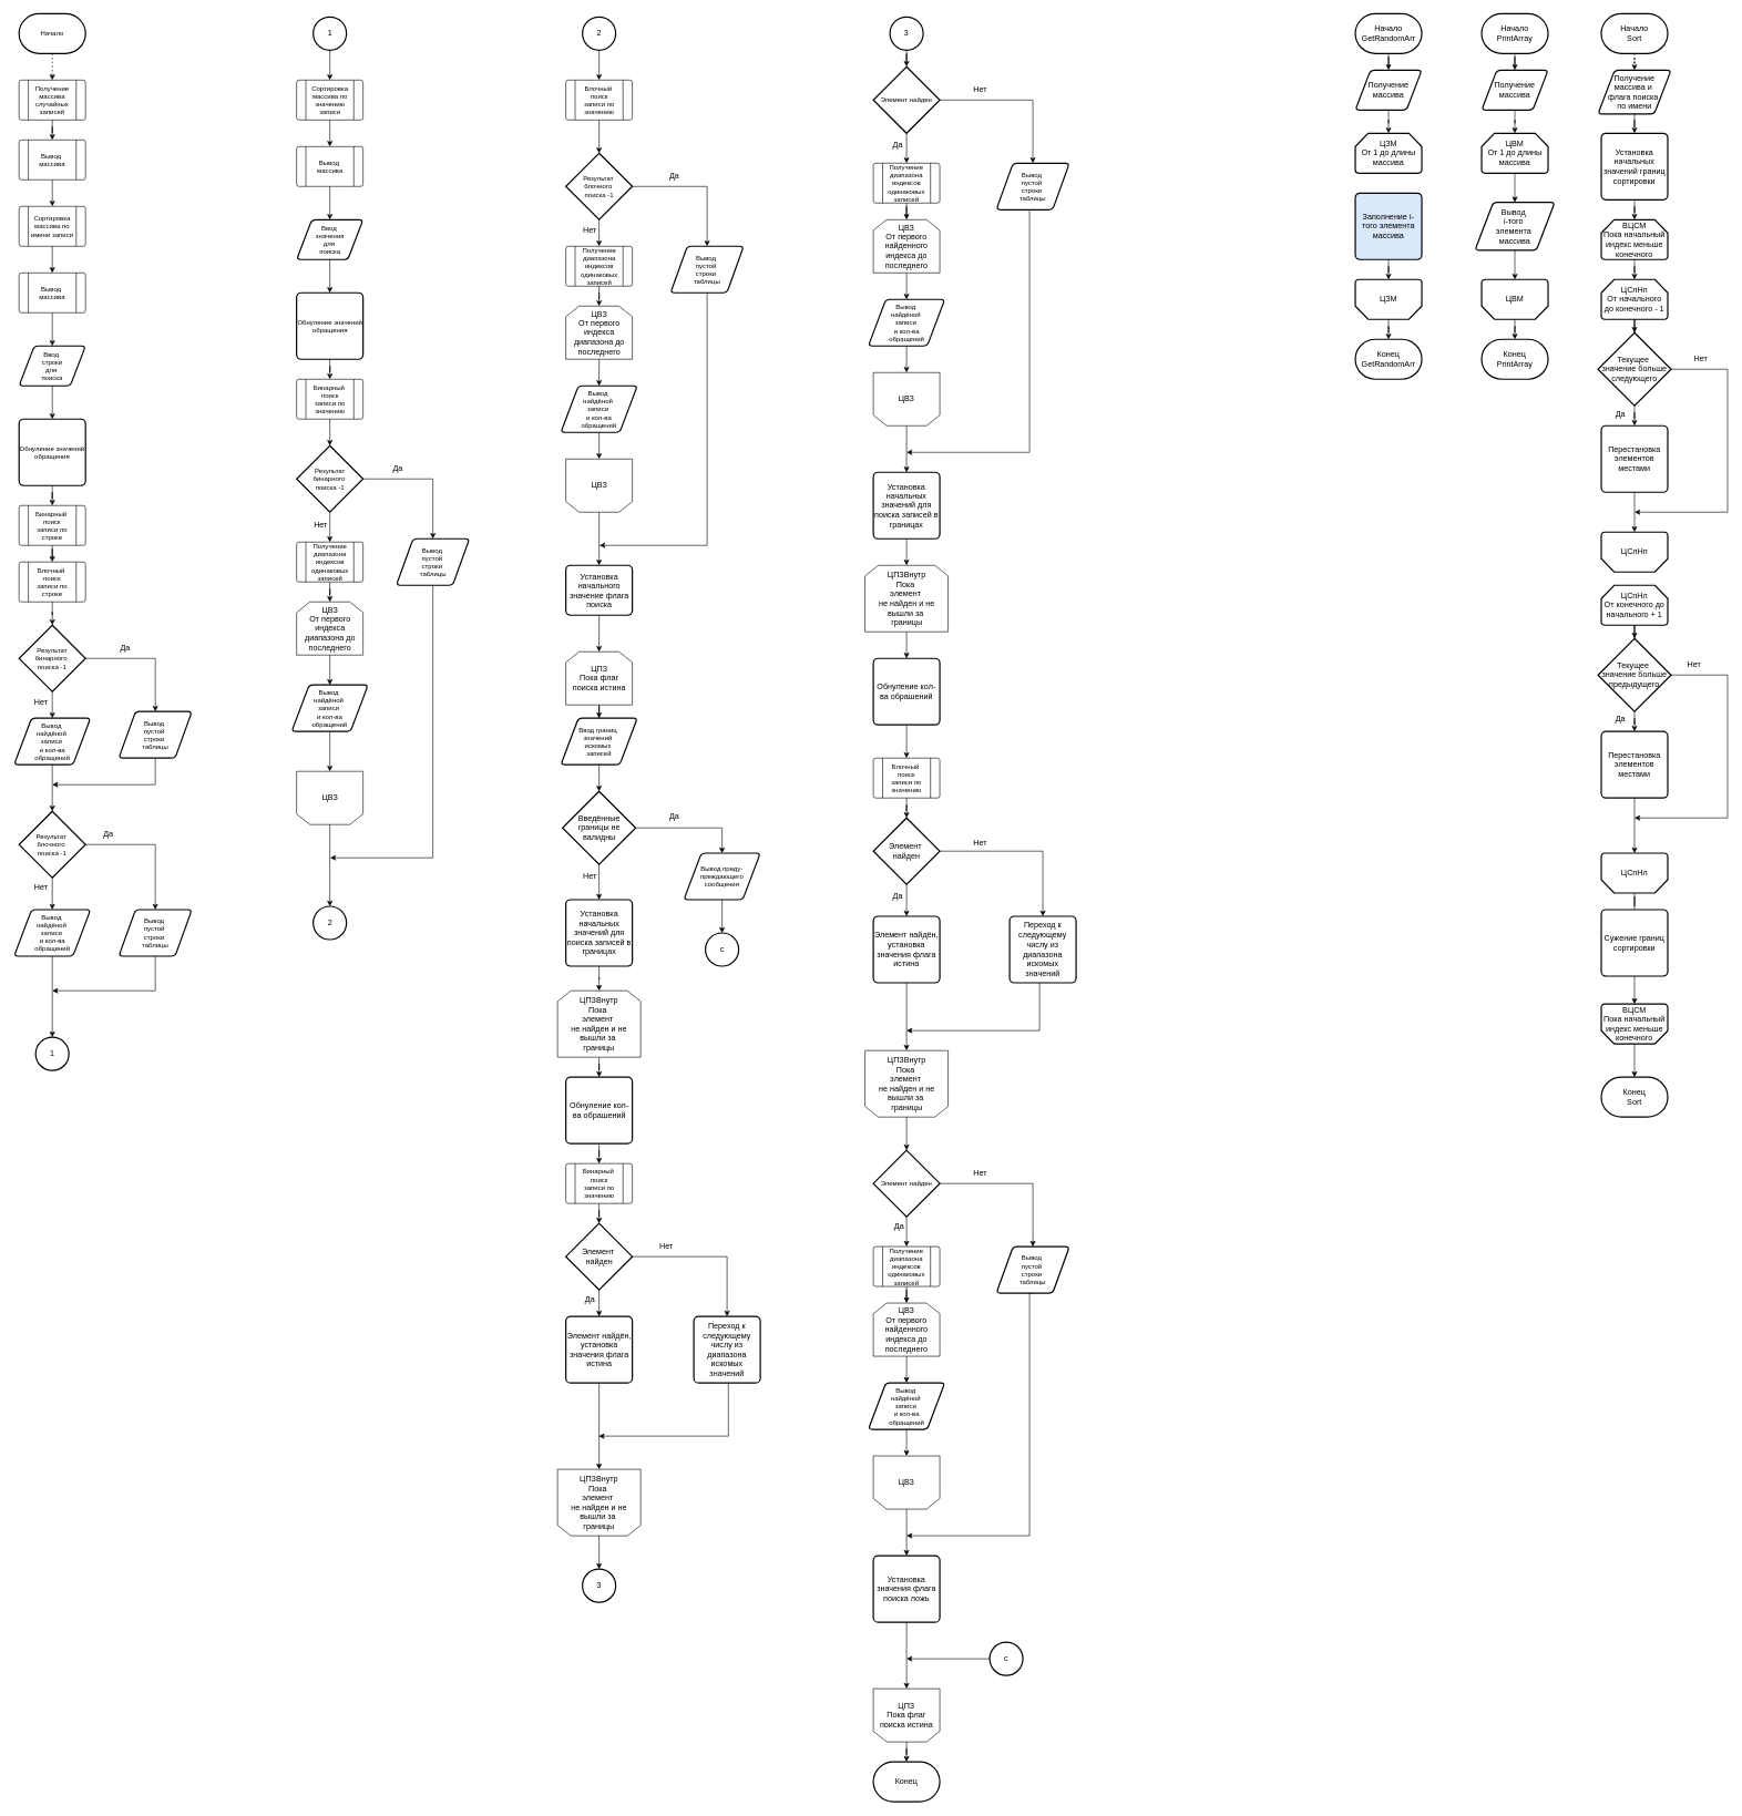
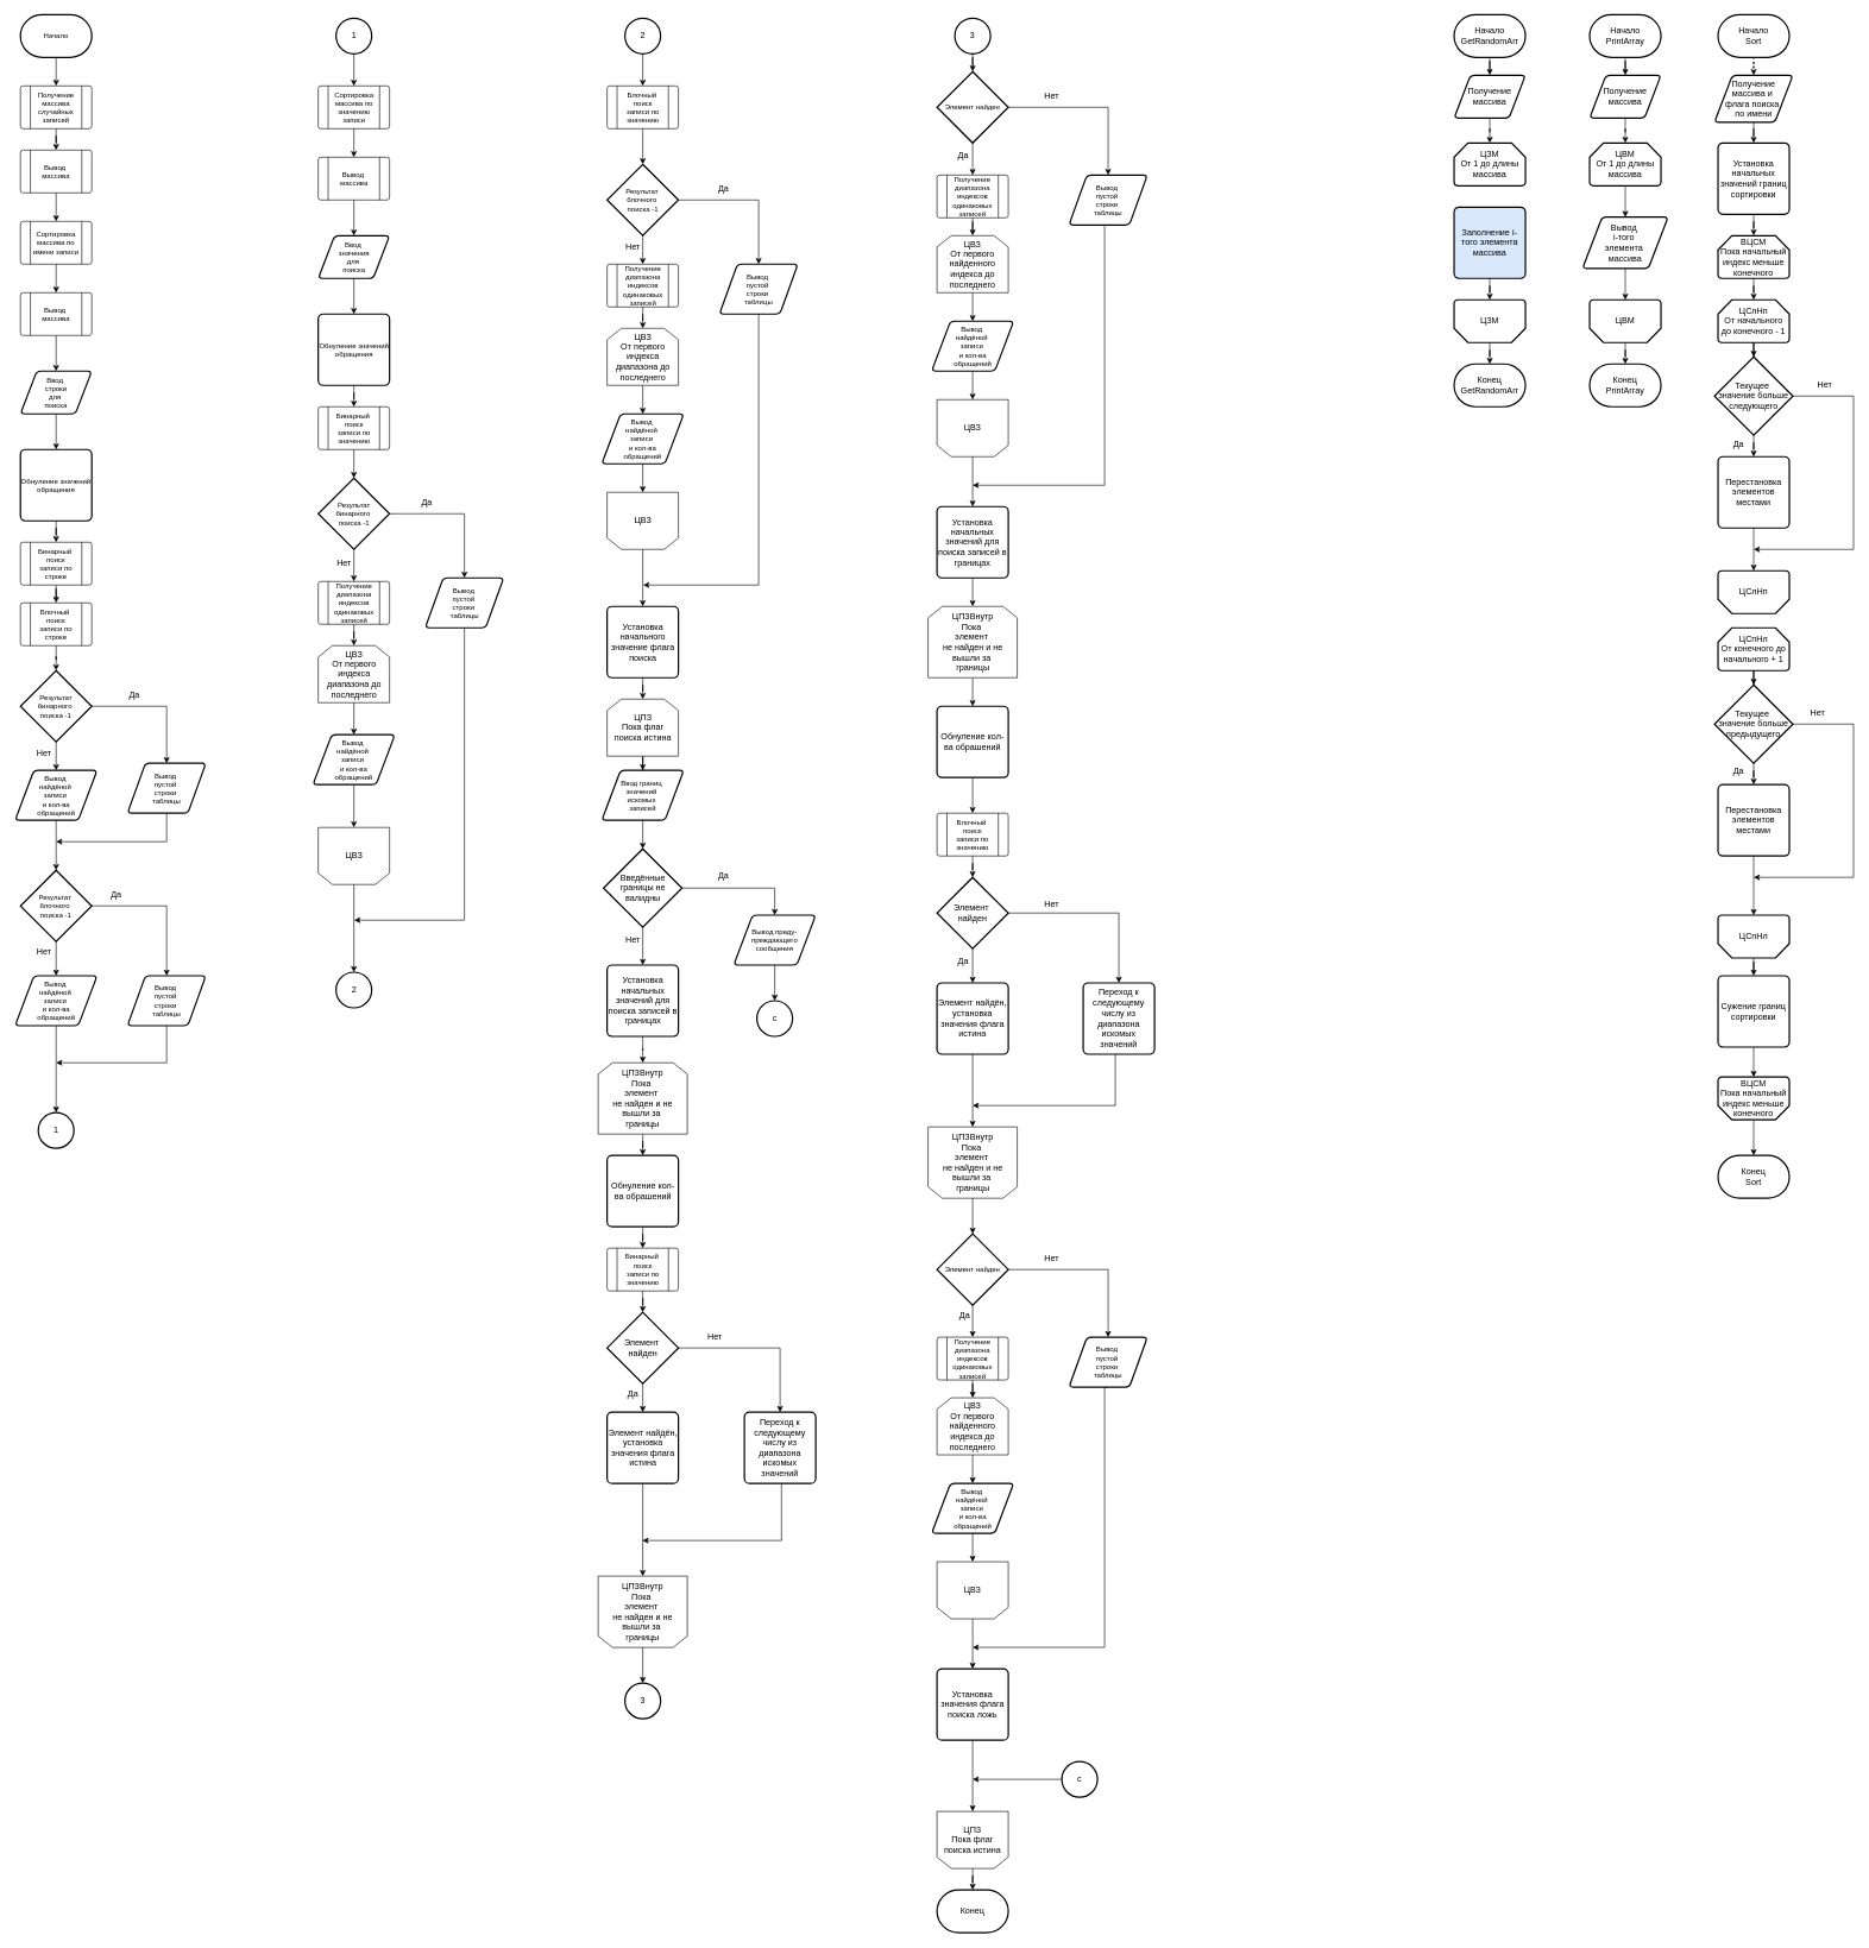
- <mxCell id="2" style="edgeStyle=orthogonalEdgeStyle;rounded=0;orthogonalLoop=1;jettySize=auto;html=1;entryX=0.5;entryY=0;entryDx=0;entryDy=0;fontSize=10;dashed=1;" edge="1" parent="1" source="3" target="10"><mxGeometry relative="1" as="geometry" /></mxCell>
+ <mxCell id="2" style="edgeStyle=orthogonalEdgeStyle;rounded=0;orthogonalLoop=1;jettySize=auto;html=1;entryX=0.5;entryY=0;entryDx=0;entryDy=0;fontSize=10;" edge="1" parent="1" source="3" target="10"><mxGeometry relative="1" as="geometry" /></mxCell>
- <mxCell id="108" value="Установка начального значение флага поиска" style="rounded=1;whiteSpace=wrap;html=1;absoluteArcSize=1;arcSize=14;strokeWidth=2;" vertex="1" parent="1"><mxGeometry x="850.5" y="850" width="100" height="75" as="geometry" /></mxCell>
+ <mxCell id="108" value="Установка начального значение флага поиска" style="rounded=1;whiteSpace=wrap;html=1;absoluteArcSize=1;arcSize=14;strokeWidth=2;" vertex="1" parent="1"><mxGeometry x="850.5" y="850" width="100" height="100" as="geometry" /></mxCell>
- <mxCell id="254" style="edgeStyle=orthogonalEdgeStyle;rounded=0;orthogonalLoop=1;jettySize=auto;html=1;entryX=0.5;entryY=0;entryDx=0;entryDy=0;endArrow=none;" edge="1" parent="1" source="255" target="257"><mxGeometry relative="1" as="geometry" /></mxCell>
+ <mxCell id="254" style="edgeStyle=orthogonalEdgeStyle;rounded=0;orthogonalLoop=1;jettySize=auto;html=1;entryX=0.5;entryY=0;entryDx=0;entryDy=0;" edge="1" parent="1" source="255" target="257"><mxGeometry relative="1" as="geometry" /></mxCell>
